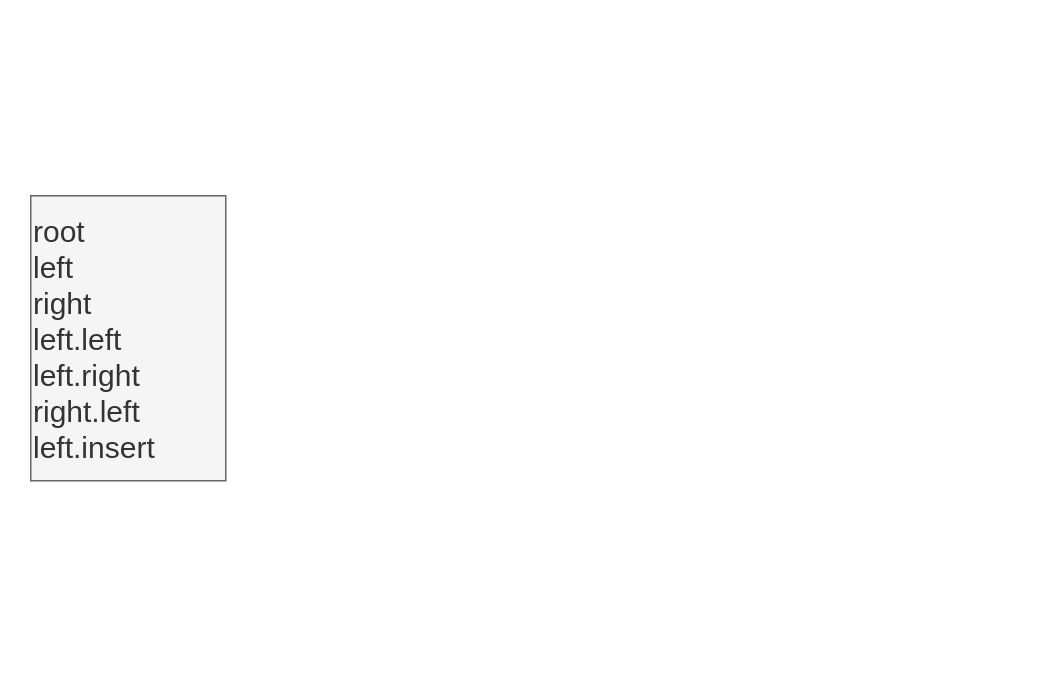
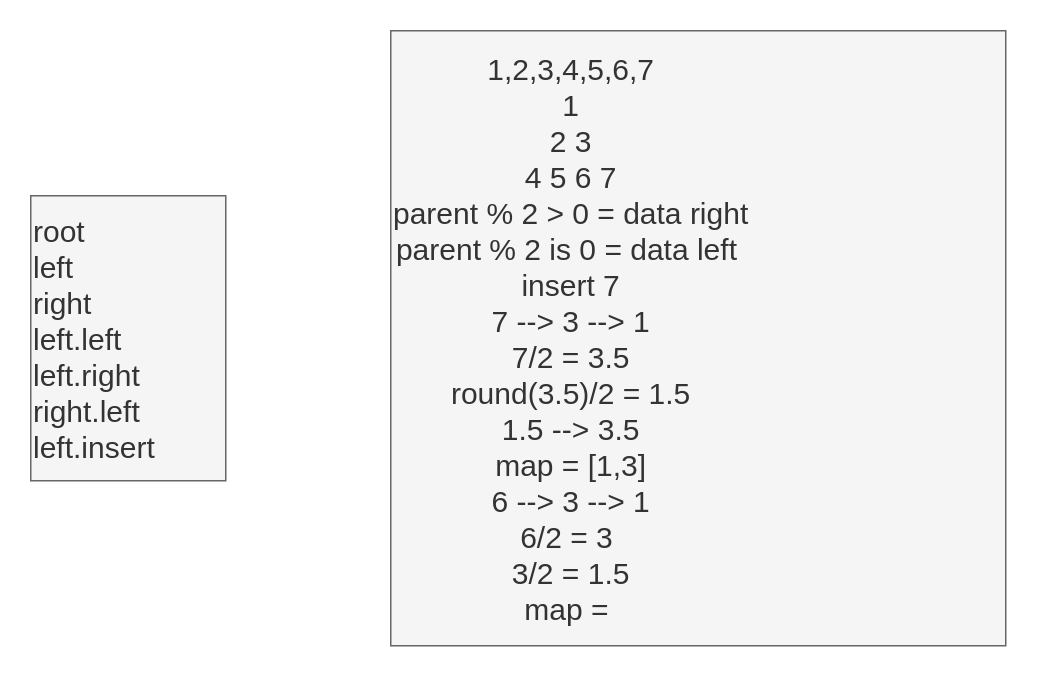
+ <mxCell id="3" value="&lt;blockquote style=&quot;margin: 0 0 0 40px ; border: none ; padding: 0px&quot;&gt;&lt;/blockquote&gt;&lt;span style=&quot;font-size: 20px&quot;&gt;&lt;div style=&quot;text-align: center&quot;&gt;&lt;span&gt;1,2,3,4,5,6,7&lt;/span&gt;&lt;/div&gt;&lt;/span&gt;&lt;blockquote style=&quot;margin: 0 0 0 40px ; border: none ; padding: 0px&quot;&gt;&lt;/blockquote&gt;&lt;span style=&quot;font-size: 20px&quot;&gt;&lt;div style=&quot;text-align: center&quot;&gt;&lt;span&gt;1&lt;/span&gt;&lt;/div&gt;&lt;/span&gt;&lt;blockquote style=&quot;margin: 0 0 0 40px ; border: none ; padding: 0px&quot;&gt;&lt;/blockquote&gt;&lt;span style=&quot;font-size: 20px&quot;&gt;&lt;div style=&quot;text-align: center&quot;&gt;&lt;span&gt;2 3&lt;/span&gt;&lt;/div&gt;&lt;/span&gt;&lt;blockquote style=&quot;margin: 0 0 0 40px ; border: none ; padding: 0px&quot;&gt;&lt;/blockquote&gt;&lt;span style=&quot;font-size: 20px&quot;&gt;&lt;div style=&quot;text-align: center&quot;&gt;&lt;span&gt;4 5 6 7&lt;/span&gt;&lt;/div&gt;&lt;/span&gt;&lt;blockquote style=&quot;margin: 0 0 0 40px ; border: none ; padding: 0px&quot;&gt;&lt;/blockquote&gt;&lt;span style=&quot;font-size: 20px&quot;&gt;&lt;div style=&quot;text-align: center&quot;&gt;&lt;span&gt;parent % 2 &amp;gt; 0 = data right&lt;/span&gt;&lt;/div&gt;&lt;/span&gt;&lt;blockquote style=&quot;margin: 0 0 0 40px ; border: none ; padding: 0px&quot;&gt;&lt;/blockquote&gt;&lt;span style=&quot;font-size: 20px&quot;&gt;&lt;div style=&quot;text-align: center&quot;&gt;&lt;span&gt;parent % 2 is 0 = data left&amp;nbsp;&lt;/span&gt;&lt;/div&gt;&lt;/span&gt;&lt;blockquote style=&quot;margin: 0 0 0 40px ; border: none ; padding: 0px&quot;&gt;&lt;/blockquote&gt;&lt;span style=&quot;font-size: 20px&quot;&gt;&lt;div style=&quot;text-align: center&quot;&gt;&lt;span&gt;insert 7&lt;/span&gt;&lt;/div&gt;&lt;/span&gt;&lt;span style=&quot;font-size: 20px&quot;&gt;&lt;div style=&quot;text-align: center&quot;&gt;&lt;span&gt;7 --&amp;gt; 3 --&amp;gt; 1&lt;/span&gt;&lt;/div&gt;&lt;/span&gt;&lt;blockquote style=&quot;margin: 0 0 0 40px ; border: none ; padding: 0px&quot;&gt;&lt;/blockquote&gt;&lt;span style=&quot;font-size: 20px&quot;&gt;&lt;div style=&quot;text-align: center&quot;&gt;&lt;span&gt;7/2 = 3.5&lt;/span&gt;&lt;/div&gt;&lt;/span&gt;&lt;span style=&quot;font-size: 20px&quot;&gt;&lt;div style=&quot;text-align: center&quot;&gt;&lt;span&gt;round(3.5)/2 = 1.5&lt;/span&gt;&lt;/div&gt;&lt;/span&gt;&lt;blockquote style=&quot;margin: 0 0 0 40px ; border: none ; padding: 0px&quot;&gt;&lt;/blockquote&gt;&lt;span style=&quot;font-size: 20px&quot;&gt;&lt;div style=&quot;text-align: center&quot;&gt;&lt;span&gt;1.5 --&amp;gt; 3.5&lt;/span&gt;&lt;/div&gt;&lt;/span&gt;&lt;span style=&quot;font-size: 20px&quot;&gt;&lt;div style=&quot;text-align: center&quot;&gt;&lt;span&gt;map = [1,3]&lt;/span&gt;&lt;/div&gt;&lt;/span&gt;&lt;blockquote style=&quot;margin: 0 0 0 40px ; border: none ; padding: 0px&quot;&gt;&lt;/blockquote&gt;&lt;span style=&quot;font-size: 20px&quot;&gt;&lt;div style=&quot;text-align: center&quot;&gt;&lt;span&gt;6 --&amp;gt; 3 --&amp;gt; 1&lt;/span&gt;&lt;/div&gt;&lt;/span&gt;&lt;span style=&quot;font-size: 20px&quot;&gt;&lt;div style=&quot;text-align: center&quot;&gt;&lt;span&gt;6/2 = 3&amp;nbsp;&lt;/span&gt;&lt;/div&gt;&lt;/span&gt;&lt;blockquote style=&quot;margin: 0 0 0 40px ; border: none ; padding: 0px&quot;&gt;&lt;/blockquote&gt;&lt;span style=&quot;font-size: 20px&quot;&gt;&lt;div style=&quot;text-align: center&quot;&gt;&lt;span&gt;3/2 = 1.5&lt;/span&gt;&lt;/div&gt;&lt;/span&gt;&lt;font&gt;&lt;div&gt;&lt;span style=&quot;font-size: 20px&quot;&gt;&lt;div style=&quot;text-align: center&quot;&gt;&lt;span&gt;map =&amp;nbsp;&lt;/span&gt;&lt;/div&gt;&lt;/span&gt;&lt;/div&gt;&lt;/font&gt;" style="whiteSpace=wrap;html=1;aspect=fixed;fillColor=#f5f5f5;strokeColor=#666666;fontColor=#333333;align=left;" parent="1" vertex="1"><mxGeometry x="260" y="20" width="410" height="410" as="geometry" /></mxCell>
